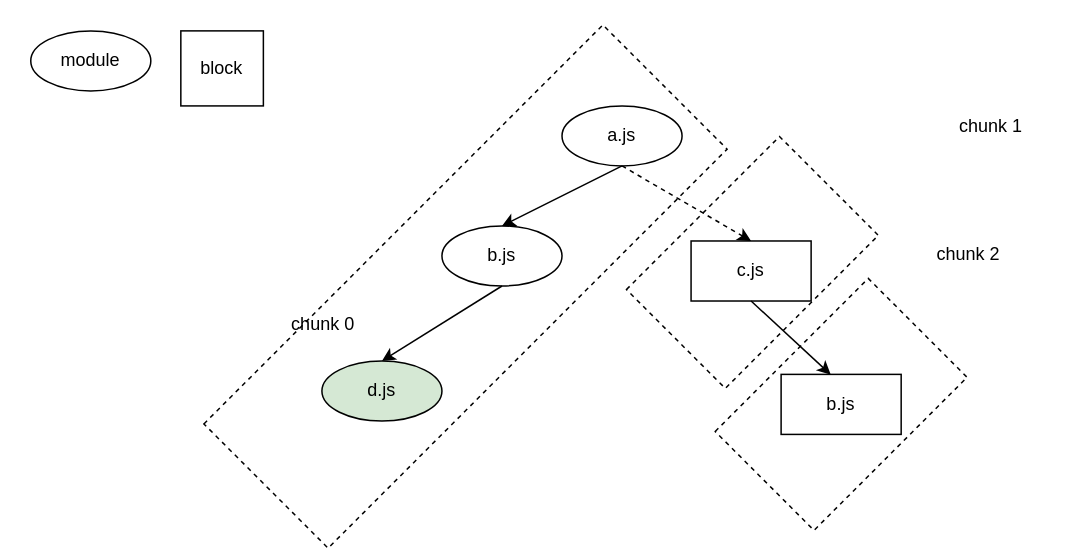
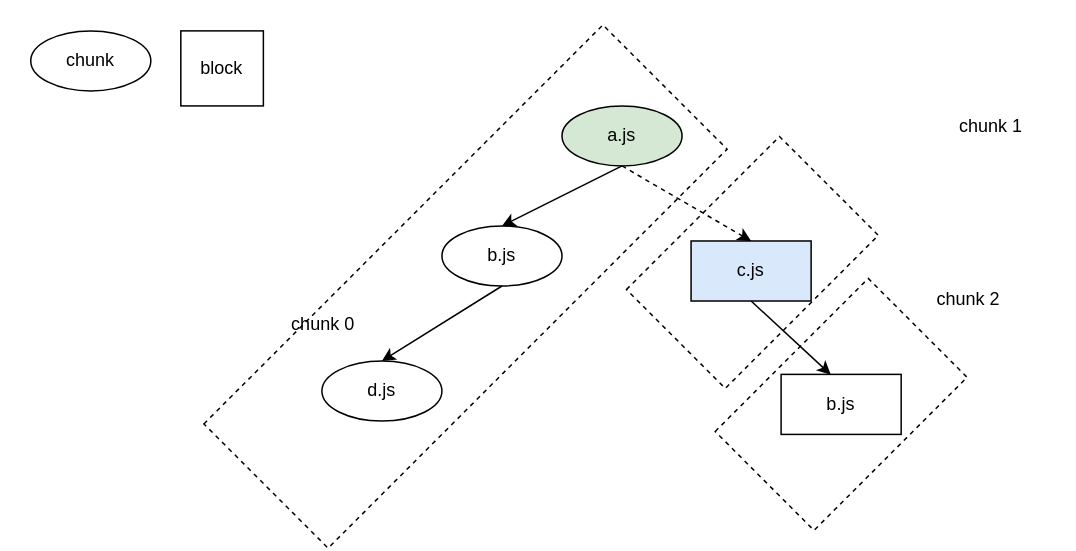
- <mxCell id="5" value="module" style="ellipse;whiteSpace=wrap;html=1;" parent="1" vertex="1"><mxGeometry x="20" y="20" width="80" height="40" as="geometry" /></mxCell>
+ <mxCell id="5" value="chunk" style="ellipse;whiteSpace=wrap;html=1;" parent="1" vertex="1"><mxGeometry x="20" y="20" width="80" height="40" as="geometry" /></mxCell>
- <mxCell id="7" value="a.js" style="ellipse;whiteSpace=wrap;html=1;" parent="1" vertex="1"><mxGeometry x="374" y="70" width="80" height="40" as="geometry" /></mxCell>
+ <mxCell id="7" value="a.js" style="ellipse;whiteSpace=wrap;html=1;fillColor=#d5e8d4;" parent="1" vertex="1"><mxGeometry x="374" y="70" width="80" height="40" as="geometry" /></mxCell>
- <mxCell id="18" value="chunk 2" style="text;html=1;strokeColor=none;fillColor=none;align=center;verticalAlign=middle;whiteSpace=wrap;rounded=0;dashed=1;" vertex="1" parent="1"><mxGeometry x="610" y="160" width="70" height="18.18" as="geometry" /></mxCell>
+ <mxCell id="18" value="chunk 2" style="text;html=1;strokeColor=none;fillColor=none;align=center;verticalAlign=middle;whiteSpace=wrap;rounded=0;dashed=1;" vertex="1" parent="1"><mxGeometry x="610" y="190" width="70" height="18.18" as="geometry" /></mxCell>
- <mxCell id="9" value="c.js" style="rounded=0;whiteSpace=wrap;html=1;" parent="1" vertex="1"><mxGeometry x="460" y="160" width="80" height="40" as="geometry" /></mxCell>
+ <mxCell id="9" value="c.js" style="rounded=0;whiteSpace=wrap;html=1;fillColor=#dae8fc;" parent="1" vertex="1"><mxGeometry x="460" y="160" width="80" height="40" as="geometry" /></mxCell>
- <mxCell id="12" value="d.js" style="ellipse;whiteSpace=wrap;html=1;fillColor=#d5e8d4;" parent="1" vertex="1"><mxGeometry x="214" y="240" width="80" height="40" as="geometry" /></mxCell>
+ <mxCell id="12" value="d.js" style="ellipse;whiteSpace=wrap;html=1;" parent="1" vertex="1"><mxGeometry x="214" y="240" width="80" height="40" as="geometry" /></mxCell>
